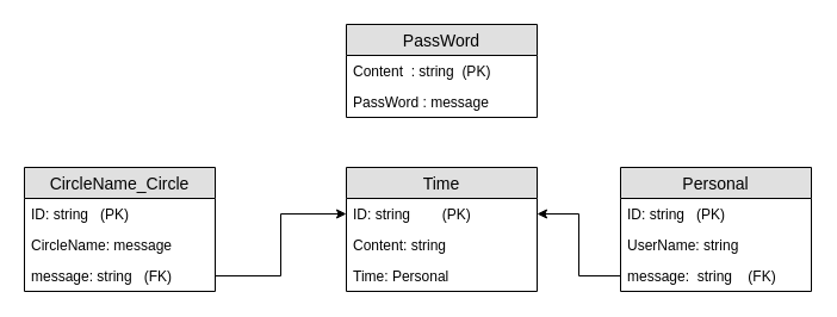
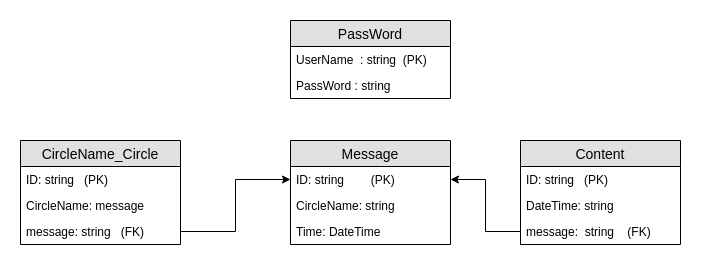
- <mxCell id="3" value="Content  : string  (PK)" style="text;strokeColor=none;fillColor=none;spacingLeft=4;spacingRight=4;overflow=hidden;rotatable=0;points=[[0,0.5],[1,0.5]];portConstraint=eastwest;fontSize=12;" vertex="1" parent="2"><mxGeometry y="26" width="160" height="26" as="geometry" /></mxCell>
+ <mxCell id="3" value="UserName  : string  (PK)" style="text;strokeColor=none;fillColor=none;spacingLeft=4;spacingRight=4;overflow=hidden;rotatable=0;points=[[0,0.5],[1,0.5]];portConstraint=eastwest;fontSize=12;" vertex="1" parent="2"><mxGeometry y="26" width="160" height="26" as="geometry" /></mxCell>
- <mxCell id="4" value="PassWord : message" style="text;strokeColor=none;fillColor=none;spacingLeft=4;spacingRight=4;overflow=hidden;rotatable=0;points=[[0,0.5],[1,0.5]];portConstraint=eastwest;fontSize=12;" vertex="1" parent="2"><mxGeometry y="52" width="160" height="26" as="geometry" /></mxCell>
+ <mxCell id="4" value="PassWord : string" style="text;strokeColor=none;fillColor=none;spacingLeft=4;spacingRight=4;overflow=hidden;rotatable=0;points=[[0,0.5],[1,0.5]];portConstraint=eastwest;fontSize=12;" vertex="1" parent="2"><mxGeometry y="52" width="160" height="26" as="geometry" /></mxCell>
- <mxCell id="13" value="Time" style="swimlane;fontStyle=0;childLayout=stackLayout;horizontal=1;startSize=26;fillColor=#e0e0e0;horizontalStack=0;resizeParent=1;resizeParentMax=0;resizeLast=0;collapsible=1;marginBottom=0;swimlaneFillColor=#ffffff;align=center;fontSize=14;" vertex="1" parent="1"><mxGeometry x="290" y="140" width="160" height="104" as="geometry" /></mxCell>
+ <mxCell id="13" value="Message" style="swimlane;fontStyle=0;childLayout=stackLayout;horizontal=1;startSize=26;fillColor=#e0e0e0;horizontalStack=0;resizeParent=1;resizeParentMax=0;resizeLast=0;collapsible=1;marginBottom=0;swimlaneFillColor=#ffffff;align=center;fontSize=14;" vertex="1" parent="1"><mxGeometry x="290" y="140" width="160" height="104" as="geometry" /></mxCell>
- <mxCell id="5" value="Personal" style="swimlane;fontStyle=0;childLayout=stackLayout;horizontal=1;startSize=26;fillColor=#e0e0e0;horizontalStack=0;resizeParent=1;resizeParentMax=0;resizeLast=0;collapsible=1;marginBottom=0;swimlaneFillColor=#ffffff;align=center;fontSize=14;" vertex="1" parent="1"><mxGeometry x="520" y="140" width="160" height="104" as="geometry" /></mxCell>
+ <mxCell id="5" value="Content" style="swimlane;fontStyle=0;childLayout=stackLayout;horizontal=1;startSize=26;fillColor=#e0e0e0;horizontalStack=0;resizeParent=1;resizeParentMax=0;resizeLast=0;collapsible=1;marginBottom=0;swimlaneFillColor=#ffffff;align=center;fontSize=14;" vertex="1" parent="1"><mxGeometry x="520" y="140" width="160" height="104" as="geometry" /></mxCell>
- <mxCell id="15" value="Content: string" style="text;strokeColor=none;fillColor=none;spacingLeft=4;spacingRight=4;overflow=hidden;rotatable=0;points=[[0,0.5],[1,0.5]];portConstraint=eastwest;fontSize=12;" vertex="1" parent="13"><mxGeometry y="52" width="160" height="26" as="geometry" /></mxCell>
+ <mxCell id="15" value="CircleName: string" style="text;strokeColor=none;fillColor=none;spacingLeft=4;spacingRight=4;overflow=hidden;rotatable=0;points=[[0,0.5],[1,0.5]];portConstraint=eastwest;fontSize=12;" vertex="1" parent="13"><mxGeometry y="52" width="160" height="26" as="geometry" /></mxCell>
- <mxCell id="7" value="UserName: string" style="text;strokeColor=none;fillColor=none;spacingLeft=4;spacingRight=4;overflow=hidden;rotatable=0;points=[[0,0.5],[1,0.5]];portConstraint=eastwest;fontSize=12;" vertex="1" parent="5"><mxGeometry y="52" width="160" height="26" as="geometry" /></mxCell>
+ <mxCell id="7" value="DateTime: string" style="text;strokeColor=none;fillColor=none;spacingLeft=4;spacingRight=4;overflow=hidden;rotatable=0;points=[[0,0.5],[1,0.5]];portConstraint=eastwest;fontSize=12;" vertex="1" parent="5"><mxGeometry y="52" width="160" height="26" as="geometry" /></mxCell>
- <mxCell id="16" value="Time: Personal" style="text;strokeColor=none;fillColor=none;spacingLeft=4;spacingRight=4;overflow=hidden;rotatable=0;points=[[0,0.5],[1,0.5]];portConstraint=eastwest;fontSize=12;" vertex="1" parent="13"><mxGeometry y="78" width="160" height="26" as="geometry" /></mxCell>
+ <mxCell id="16" value="Time: DateTime" style="text;strokeColor=none;fillColor=none;spacingLeft=4;spacingRight=4;overflow=hidden;rotatable=0;points=[[0,0.5],[1,0.5]];portConstraint=eastwest;fontSize=12;" vertex="1" parent="13"><mxGeometry y="78" width="160" height="26" as="geometry" /></mxCell>
